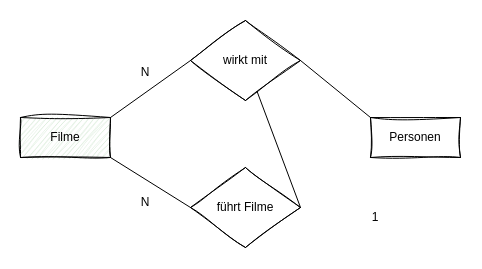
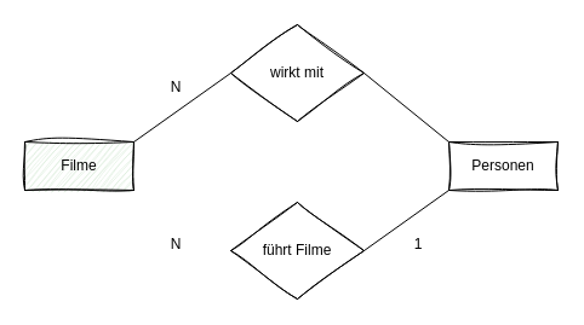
- <mxCell id="6" value="" style="endArrow=none;html=1;rounded=0;exitX=1;exitY=0.5;exitDx=0;exitDy=0;" edge="1" parent="1" source="5" target="4"><mxGeometry width="50" height="50" relative="1" as="geometry"><mxPoint x="270" y="167" as="sourcePoint" /><mxPoint x="320" y="117" as="targetPoint" /></mxGeometry></mxCell>
+ <mxCell id="6" value="" style="endArrow=none;html=1;rounded=0;exitX=1;exitY=0.5;exitDx=0;exitDy=0;entryX=0;entryY=1;entryDx=0;entryDy=0;" edge="1" parent="1" source="5" target="3"><mxGeometry width="50" height="50" relative="1" as="geometry"><mxPoint x="270" y="167" as="sourcePoint" /><mxPoint x="320" y="117" as="targetPoint" /></mxGeometry></mxCell>
- <mxCell id="8" value="" style="endArrow=none;html=1;rounded=0;exitX=0;exitY=0.5;exitDx=0;exitDy=0;entryX=1;entryY=1;entryDx=0;entryDy=0;" edge="1" parent="1" source="5" target="2"><mxGeometry width="50" height="50" relative="1" as="geometry"><mxPoint x="320" y="227" as="sourcePoint" /><mxPoint x="370" y="177" as="targetPoint" /></mxGeometry></mxCell>
- <mxCell id="12" value="1" style="text;html=1;align=center;verticalAlign=middle;whiteSpace=wrap;rounded=0;" vertex="1" parent="1"><mxGeometry x="360" y="202" width="30" height="30" as="geometry" /></mxCell>
+ <mxCell id="12" value="1" style="text;html=1;align=center;verticalAlign=middle;whiteSpace=wrap;rounded=0;" vertex="1" parent="1"><mxGeometry x="330" y="187" width="30" height="30" as="geometry" /></mxCell>
